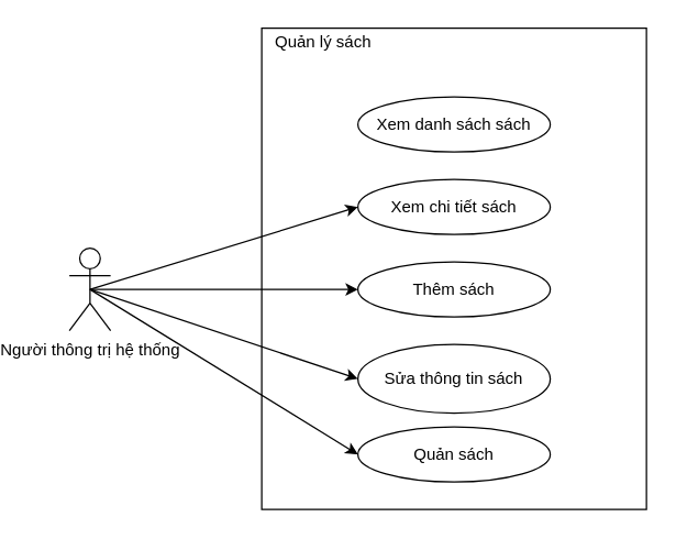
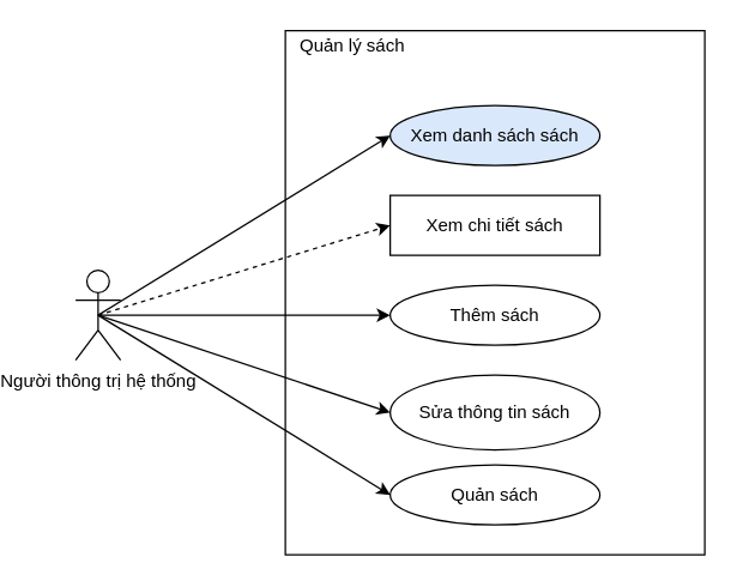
- <mxCell id="5" value="Xem danh sách sách" style="ellipse;whiteSpace=wrap;html=1;" parent="1" vertex="1"><mxGeometry x="230" y="70" width="140" height="40" as="geometry" /></mxCell>
+ <mxCell id="5" value="Xem danh sách sách" style="ellipse;whiteSpace=wrap;html=1;fillColor=#dae8fc;" parent="1" vertex="1"><mxGeometry x="230" y="70" width="140" height="40" as="geometry" /></mxCell>
+ <mxCell id="10" value="" style="endArrow=classic;html=1;exitX=0.5;exitY=0.5;exitDx=0;exitDy=0;exitPerimeter=0;entryX=0;entryY=0.5;entryDx=0;entryDy=0;" parent="1" source="4" target="5" edge="1"><mxGeometry width="50" height="50" relative="1" as="geometry"><mxPoint x="110" y="180" as="sourcePoint" /><mxPoint x="160" y="130" as="targetPoint" /></mxGeometry></mxCell>
- <mxCell id="6" value="Xem chi tiết sách" style="ellipse;whiteSpace=wrap;html=1;" parent="1" vertex="1"><mxGeometry x="230" y="130" width="140" height="40" as="geometry" /></mxCell>
+ <mxCell id="6" value="Xem chi tiết sách" style="whiteSpace=wrap;html=1;rounded=0;" parent="1" vertex="1"><mxGeometry x="230" y="130" width="140" height="40" as="geometry" /></mxCell>
- <mxCell id="11" value="" style="endArrow=classic;html=1;exitX=0.5;exitY=0.5;exitDx=0;exitDy=0;exitPerimeter=0;entryX=0;entryY=0.5;entryDx=0;entryDy=0;" parent="1" source="4" target="6" edge="1"><mxGeometry width="50" height="50" relative="1" as="geometry"><mxPoint x="250" y="220" as="sourcePoint" /><mxPoint x="300" y="170" as="targetPoint" /></mxGeometry></mxCell>
+ <mxCell id="11" value="" style="endArrow=classic;html=1;exitX=0.5;exitY=0.5;exitDx=0;exitDy=0;exitPerimeter=0;entryX=0;entryY=0.5;entryDx=0;entryDy=0;dashed=1;" parent="1" source="4" target="6" edge="1"><mxGeometry width="50" height="50" relative="1" as="geometry"><mxPoint x="250" y="220" as="sourcePoint" /><mxPoint x="300" y="170" as="targetPoint" /></mxGeometry></mxCell>
